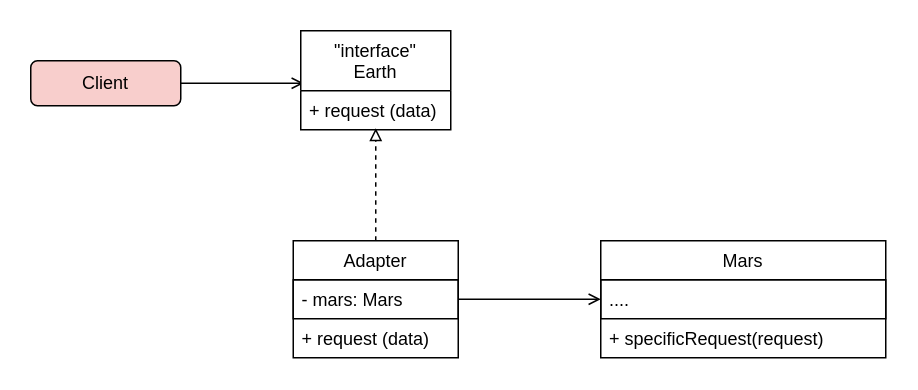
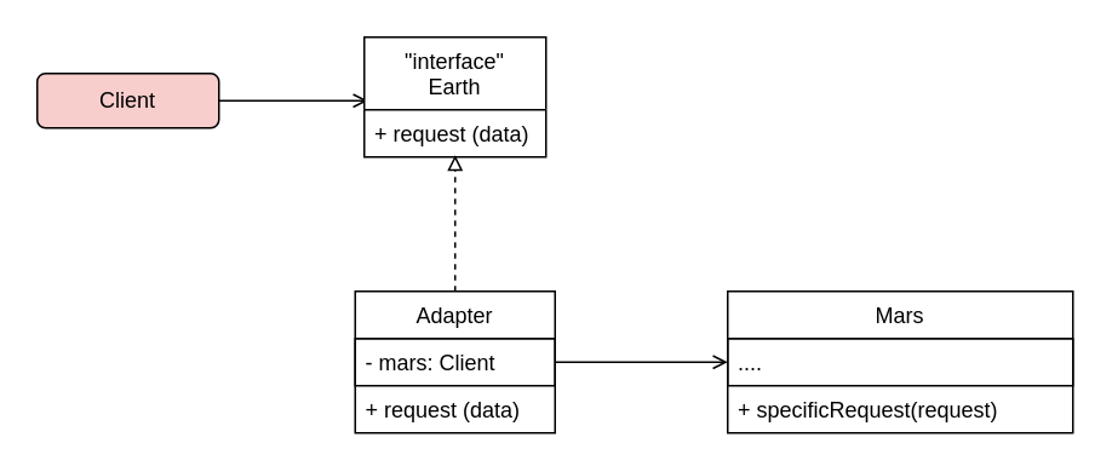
- <mxCell id="8" value="- mars: Mars" style="text;strokeColor=#000000;fillColor=none;align=left;verticalAlign=top;spacingLeft=4;spacingRight=4;overflow=hidden;rotatable=0;points=[[0,0.5],[1,0.5]];portConstraint=eastwest;" vertex="1" parent="7"><mxGeometry y="26" width="110" height="26" as="geometry" /></mxCell>
+ <mxCell id="8" value="- mars: Client" style="text;strokeColor=#000000;fillColor=none;align=left;verticalAlign=top;spacingLeft=4;spacingRight=4;overflow=hidden;rotatable=0;points=[[0,0.5],[1,0.5]];portConstraint=eastwest;" vertex="1" parent="7"><mxGeometry y="26" width="110" height="26" as="geometry" /></mxCell>
